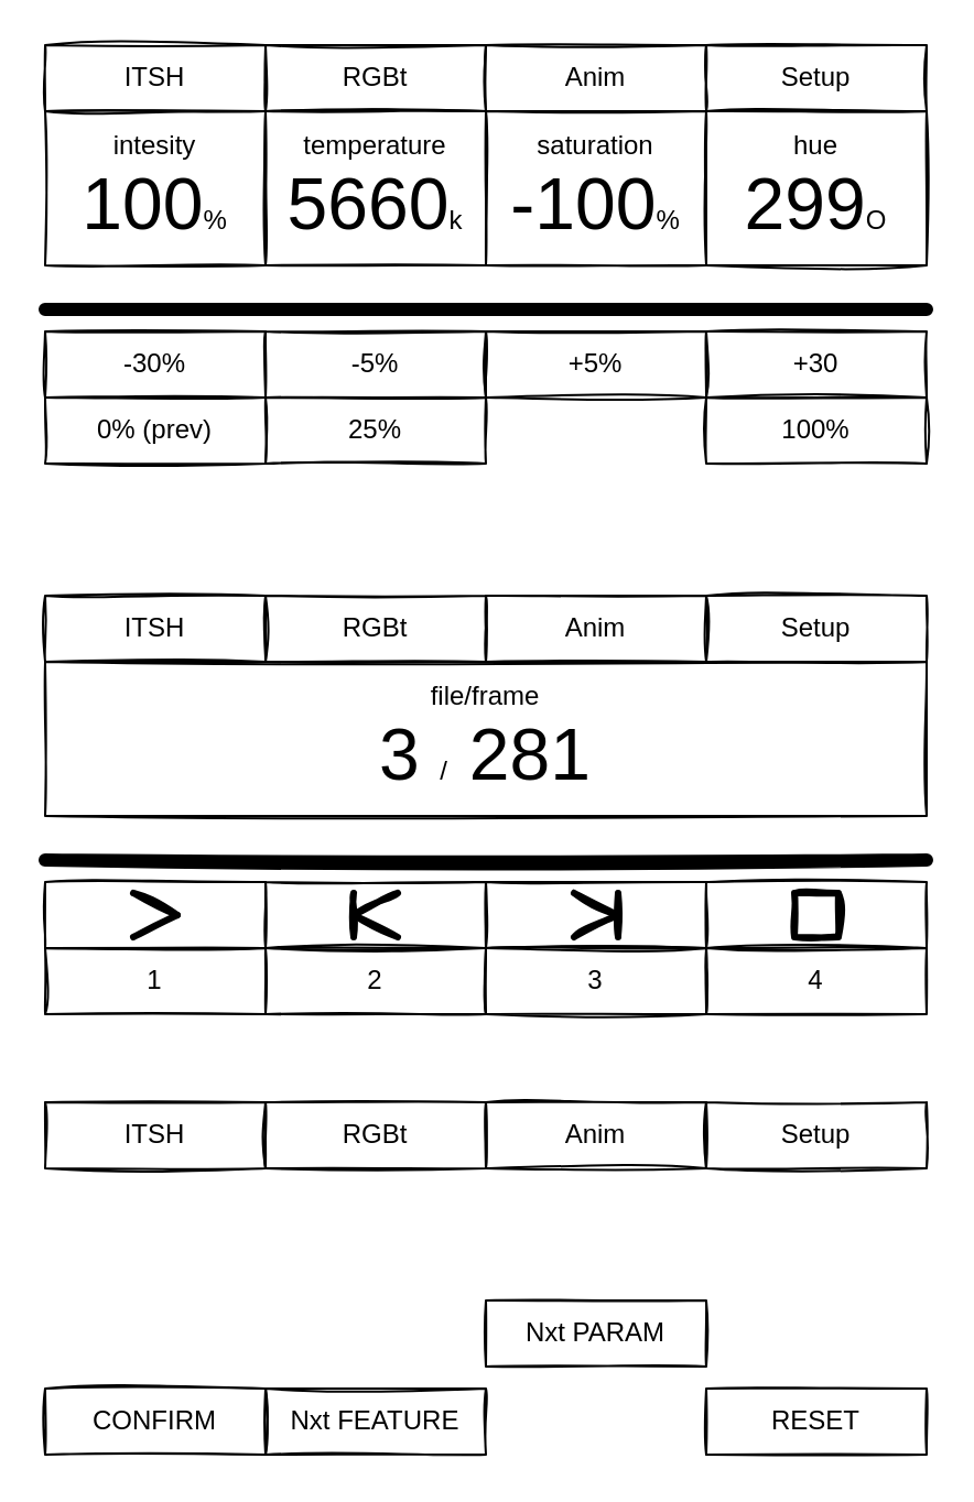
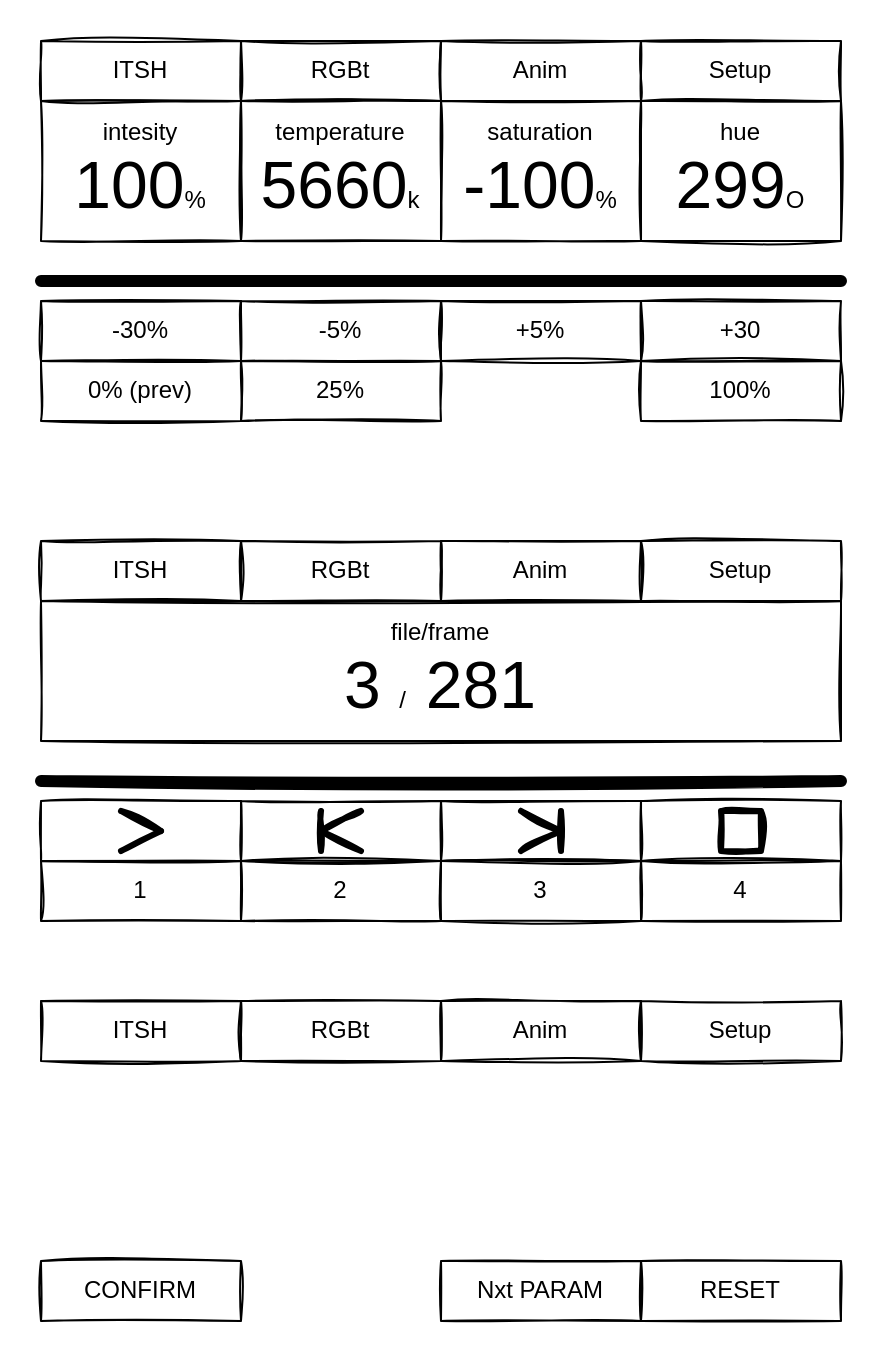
- <mxCell id="52" value="Nxt PARAM" style="text;html=1;strokeColor=default;fillColor=none;align=center;verticalAlign=middle;whiteSpace=wrap;rounded=0;sketch=1;hachureGap=4;pointerEvents=0;" vertex="1" parent="1"><mxGeometry x="220" y="590" width="100" height="30" as="geometry" /></mxCell>
+ <mxCell id="52" value="Nxt PARAM" style="text;html=1;strokeColor=default;fillColor=none;align=center;verticalAlign=middle;whiteSpace=wrap;rounded=0;sketch=1;hachureGap=4;pointerEvents=0;" vertex="1" parent="1"><mxGeometry x="220" y="630" width="100" height="30" as="geometry" /></mxCell>
- <mxCell id="51" value="Nxt FEATURE" style="text;html=1;strokeColor=default;fillColor=none;align=center;verticalAlign=middle;whiteSpace=wrap;rounded=0;sketch=1;hachureGap=4;pointerEvents=0;" vertex="1" parent="1"><mxGeometry x="120" y="630" width="100" height="30" as="geometry" /></mxCell>
